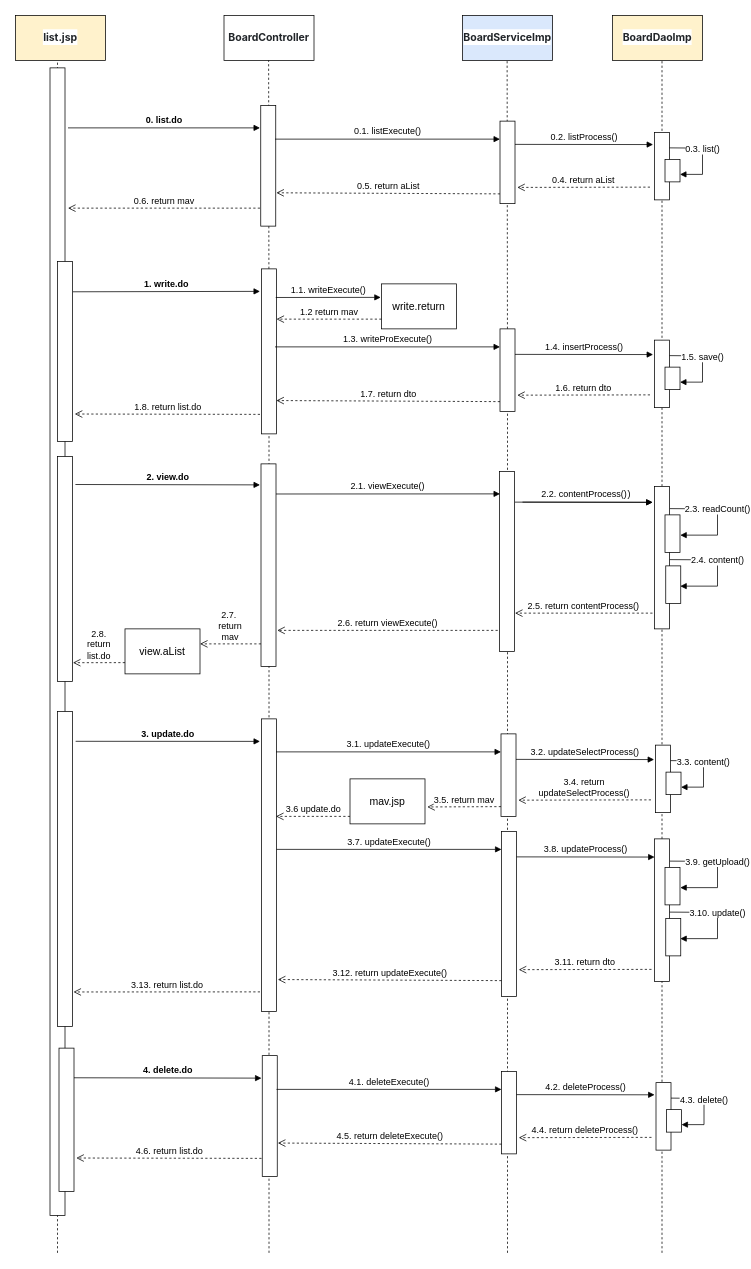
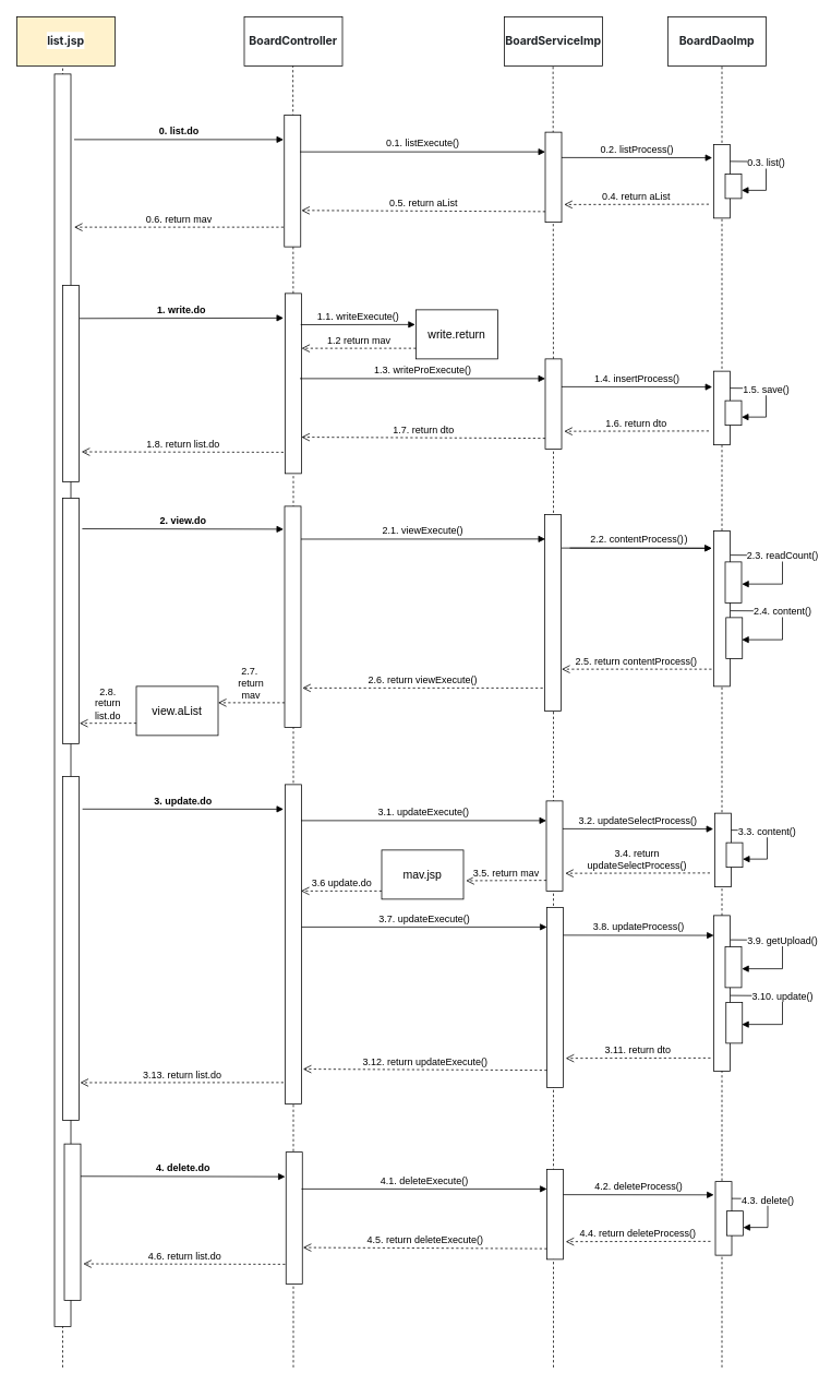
- <mxCell id="4" value="&lt;h3 style=&quot;border-color: var(--border-color); box-sizing: inherit; line-height: 1.5; margin-bottom: 1rem; color: rgb(33, 37, 41); font-family: -apple-system, BlinkMacSystemFont, &amp;quot;Helvetica Neue&amp;quot;, &amp;quot;Apple SD Gothic Neo&amp;quot;, &amp;quot;Malgun Gothic&amp;quot;, &amp;quot;맑은 고딕&amp;quot;, 나눔고딕, &amp;quot;Nanum Gothic&amp;quot;, &amp;quot;Noto Sans KR&amp;quot;, &amp;quot;Noto Sans CJK KR&amp;quot;, arial, 돋움, Dotum, Tahoma, Geneva, sans-serif; letter-spacing: -0.072px; text-align: start; background-color: rgb(255, 255, 255);&quot; id=&quot;7-boardservice패키지---boardserviceimp-클래스-생성&quot;&gt;&lt;font style=&quot;border-color: var(--border-color); font-size: 14px;&quot;&gt;BoardServiceImp&lt;/font&gt;&lt;/h3&gt;" style="rounded=0;whiteSpace=wrap;html=1;fillColor=#dae8fc;" vertex="1" parent="1"><mxGeometry x="616" y="20" width="120" height="60" as="geometry" /></mxCell>
+ <mxCell id="4" value="&lt;h3 style=&quot;border-color: var(--border-color); box-sizing: inherit; line-height: 1.5; margin-bottom: 1rem; color: rgb(33, 37, 41); font-family: -apple-system, BlinkMacSystemFont, &amp;quot;Helvetica Neue&amp;quot;, &amp;quot;Apple SD Gothic Neo&amp;quot;, &amp;quot;Malgun Gothic&amp;quot;, &amp;quot;맑은 고딕&amp;quot;, 나눔고딕, &amp;quot;Nanum Gothic&amp;quot;, &amp;quot;Noto Sans KR&amp;quot;, &amp;quot;Noto Sans CJK KR&amp;quot;, arial, 돋움, Dotum, Tahoma, Geneva, sans-serif; letter-spacing: -0.072px; text-align: start; background-color: rgb(255, 255, 255);&quot; id=&quot;7-boardservice패키지---boardserviceimp-클래스-생성&quot;&gt;&lt;font style=&quot;border-color: var(--border-color); font-size: 14px;&quot;&gt;BoardServiceImp&lt;/font&gt;&lt;/h3&gt;" style="rounded=0;whiteSpace=wrap;html=1;" vertex="1" parent="1"><mxGeometry x="616" y="20" width="120" height="60" as="geometry" /></mxCell>
- <mxCell id="5" value="&lt;h3 style=&quot;border-color: var(--border-color); box-sizing: inherit; line-height: 1.5; margin-bottom: 1rem; color: rgb(33, 37, 41); font-family: -apple-system, BlinkMacSystemFont, &amp;quot;Helvetica Neue&amp;quot;, &amp;quot;Apple SD Gothic Neo&amp;quot;, &amp;quot;Malgun Gothic&amp;quot;, &amp;quot;맑은 고딕&amp;quot;, 나눔고딕, &amp;quot;Nanum Gothic&amp;quot;, &amp;quot;Noto Sans KR&amp;quot;, &amp;quot;Noto Sans CJK KR&amp;quot;, arial, 돋움, Dotum, Tahoma, Geneva, sans-serif; letter-spacing: -0.072px; text-align: start; background-color: rgb(255, 255, 255);&quot; id=&quot;7-boardservice패키지---boardserviceimp-클래스-생성&quot;&gt;&lt;font style=&quot;border-color: var(--border-color); font-size: 14px;&quot;&gt;BoardDaoImp&lt;/font&gt;&lt;/h3&gt;" style="rounded=0;whiteSpace=wrap;html=1;fillColor=#fff2cc;" vertex="1" parent="1"><mxGeometry x="816" y="20" width="120" height="60" as="geometry" /></mxCell>
+ <mxCell id="5" value="&lt;h3 style=&quot;border-color: var(--border-color); box-sizing: inherit; line-height: 1.5; margin-bottom: 1rem; color: rgb(33, 37, 41); font-family: -apple-system, BlinkMacSystemFont, &amp;quot;Helvetica Neue&amp;quot;, &amp;quot;Apple SD Gothic Neo&amp;quot;, &amp;quot;Malgun Gothic&amp;quot;, &amp;quot;맑은 고딕&amp;quot;, 나눔고딕, &amp;quot;Nanum Gothic&amp;quot;, &amp;quot;Noto Sans KR&amp;quot;, &amp;quot;Noto Sans CJK KR&amp;quot;, arial, 돋움, Dotum, Tahoma, Geneva, sans-serif; letter-spacing: -0.072px; text-align: start; background-color: rgb(255, 255, 255);&quot; id=&quot;7-boardservice패키지---boardserviceimp-클래스-생성&quot;&gt;&lt;font style=&quot;border-color: var(--border-color); font-size: 14px;&quot;&gt;BoardDaoImp&lt;/font&gt;&lt;/h3&gt;" style="rounded=0;whiteSpace=wrap;html=1;" vertex="1" parent="1"><mxGeometry x="816" y="20" width="120" height="60" as="geometry" /></mxCell>
